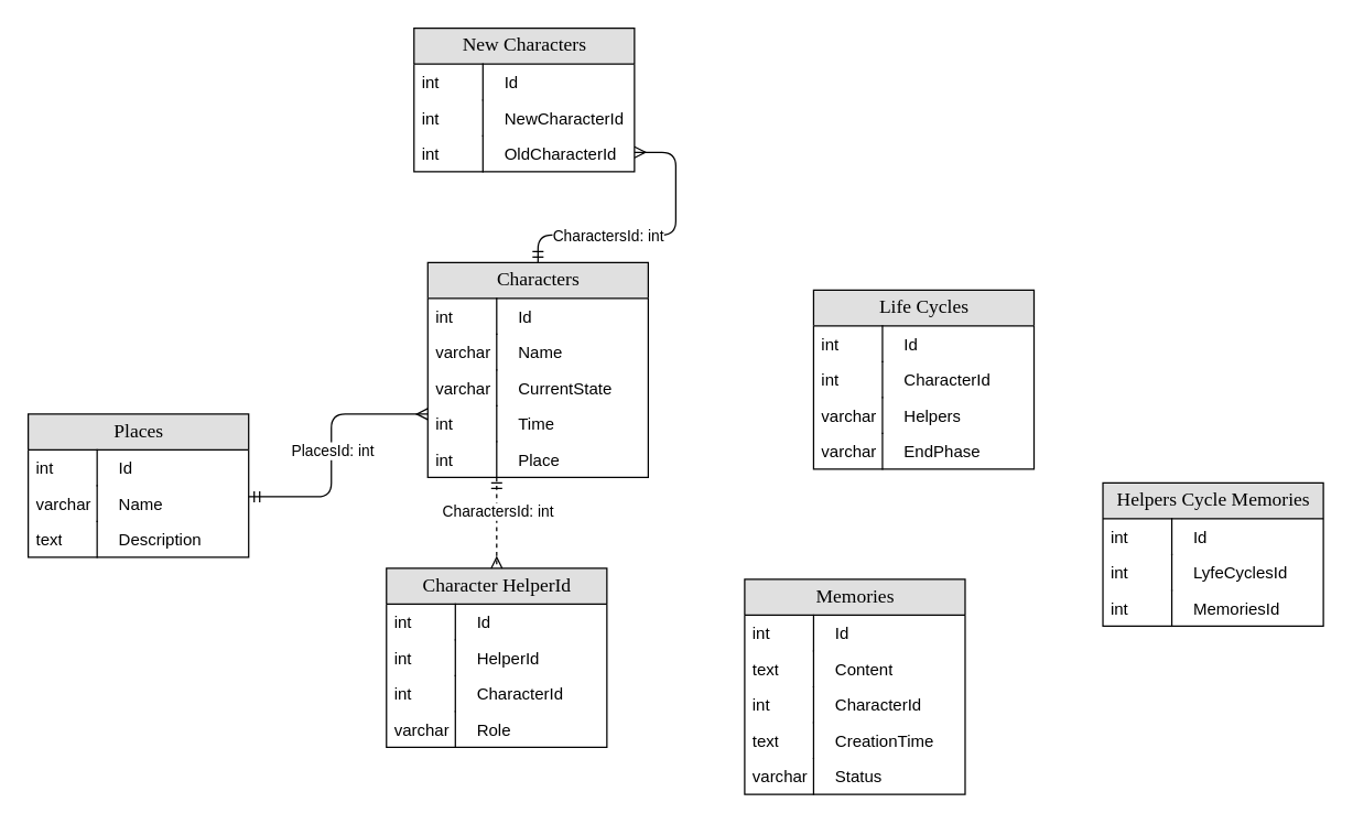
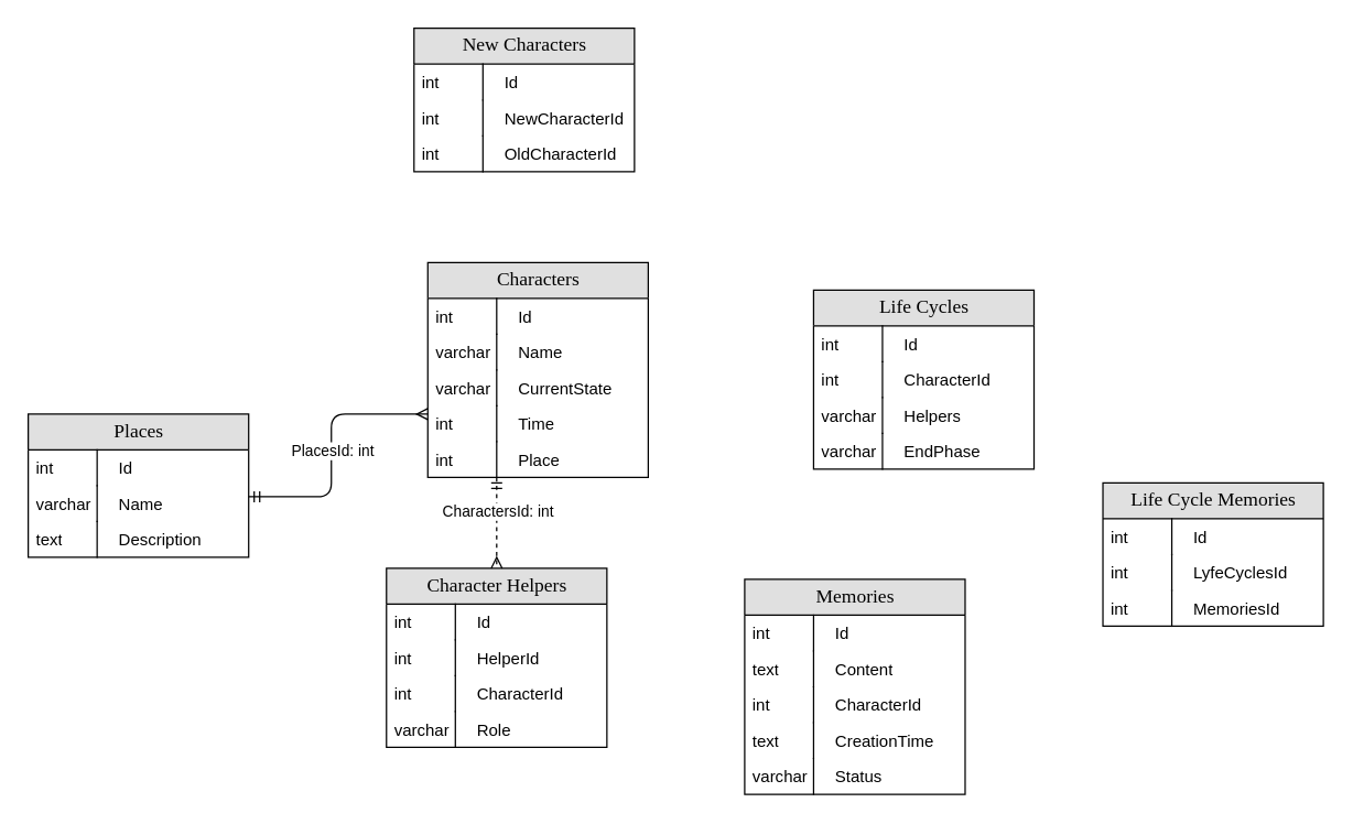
- <mxCell id="13" value="" style="edgeStyle=orthogonalEdgeStyle;html=1;endArrow=ERmany;startArrow=ERmandOne;labelBackgroundColor=none;fontFamily=Verdana;fontSize=14;" parent="1" source="2" target="15" edge="1"><mxGeometry width="100" height="100" relative="1" as="geometry"><mxPoint x="580" y="160" as="sourcePoint" /><mxPoint x="470" y="110" as="targetPoint" /><Array as="points"><mxPoint x="390" y="170" /><mxPoint x="490" y="170" /><mxPoint x="490" y="110" /></Array></mxGeometry></mxCell>
- <mxCell id="14" value="CharactersId: int" style="edgeLabel;html=1;align=center;verticalAlign=middle;resizable=0;points=[];" parent="13" vertex="1" connectable="0"><mxGeometry x="-0.058" y="-3" relative="1" as="geometry"><mxPoint x="-29" y="-3" as="offset" /></mxGeometry></mxCell>
- <mxCell id="62" value="Helpers Cycle Memories" style="swimlane;html=1;fontStyle=0;childLayout=stackLayout;horizontal=1;startSize=26;fillColor=#e0e0e0;horizontalStack=0;resizeParent=1;resizeLast=0;collapsible=1;marginBottom=0;swimlaneFillColor=#ffffff;align=center;rounded=0;shadow=0;comic=0;labelBackgroundColor=none;strokeWidth=1;fontFamily=Verdana;fontSize=14" parent="1" vertex="1"><mxGeometry x="800" y="350" width="160" height="104" as="geometry"><mxRectangle x="-330" y="300" width="100" height="30" as="alternateBounds" /></mxGeometry></mxCell>
+ <mxCell id="62" value="Life Cycle Memories" style="swimlane;html=1;fontStyle=0;childLayout=stackLayout;horizontal=1;startSize=26;fillColor=#e0e0e0;horizontalStack=0;resizeParent=1;resizeLast=0;collapsible=1;marginBottom=0;swimlaneFillColor=#ffffff;align=center;rounded=0;shadow=0;comic=0;labelBackgroundColor=none;strokeWidth=1;fontFamily=Verdana;fontSize=14" parent="1" vertex="1"><mxGeometry x="800" y="350" width="160" height="104" as="geometry"><mxRectangle x="-330" y="300" width="100" height="30" as="alternateBounds" /></mxGeometry></mxCell>
- <mxCell id="51" value="Character HelperId" style="swimlane;html=1;fontStyle=0;childLayout=stackLayout;horizontal=1;startSize=26;fillColor=#e0e0e0;horizontalStack=0;resizeParent=1;resizeLast=0;collapsible=1;marginBottom=0;swimlaneFillColor=#ffffff;align=center;rounded=0;shadow=0;comic=0;labelBackgroundColor=none;strokeWidth=1;fontFamily=Verdana;fontSize=14" parent="1" vertex="1"><mxGeometry x="280" y="412" width="160" height="130" as="geometry"><mxRectangle x="-330" y="300" width="100" height="30" as="alternateBounds" /></mxGeometry></mxCell>
+ <mxCell id="51" value="Character Helpers" style="swimlane;html=1;fontStyle=0;childLayout=stackLayout;horizontal=1;startSize=26;fillColor=#e0e0e0;horizontalStack=0;resizeParent=1;resizeLast=0;collapsible=1;marginBottom=0;swimlaneFillColor=#ffffff;align=center;rounded=0;shadow=0;comic=0;labelBackgroundColor=none;strokeWidth=1;fontFamily=Verdana;fontSize=14" parent="1" vertex="1"><mxGeometry x="280" y="412" width="160" height="130" as="geometry"><mxRectangle x="-330" y="300" width="100" height="30" as="alternateBounds" /></mxGeometry></mxCell>
